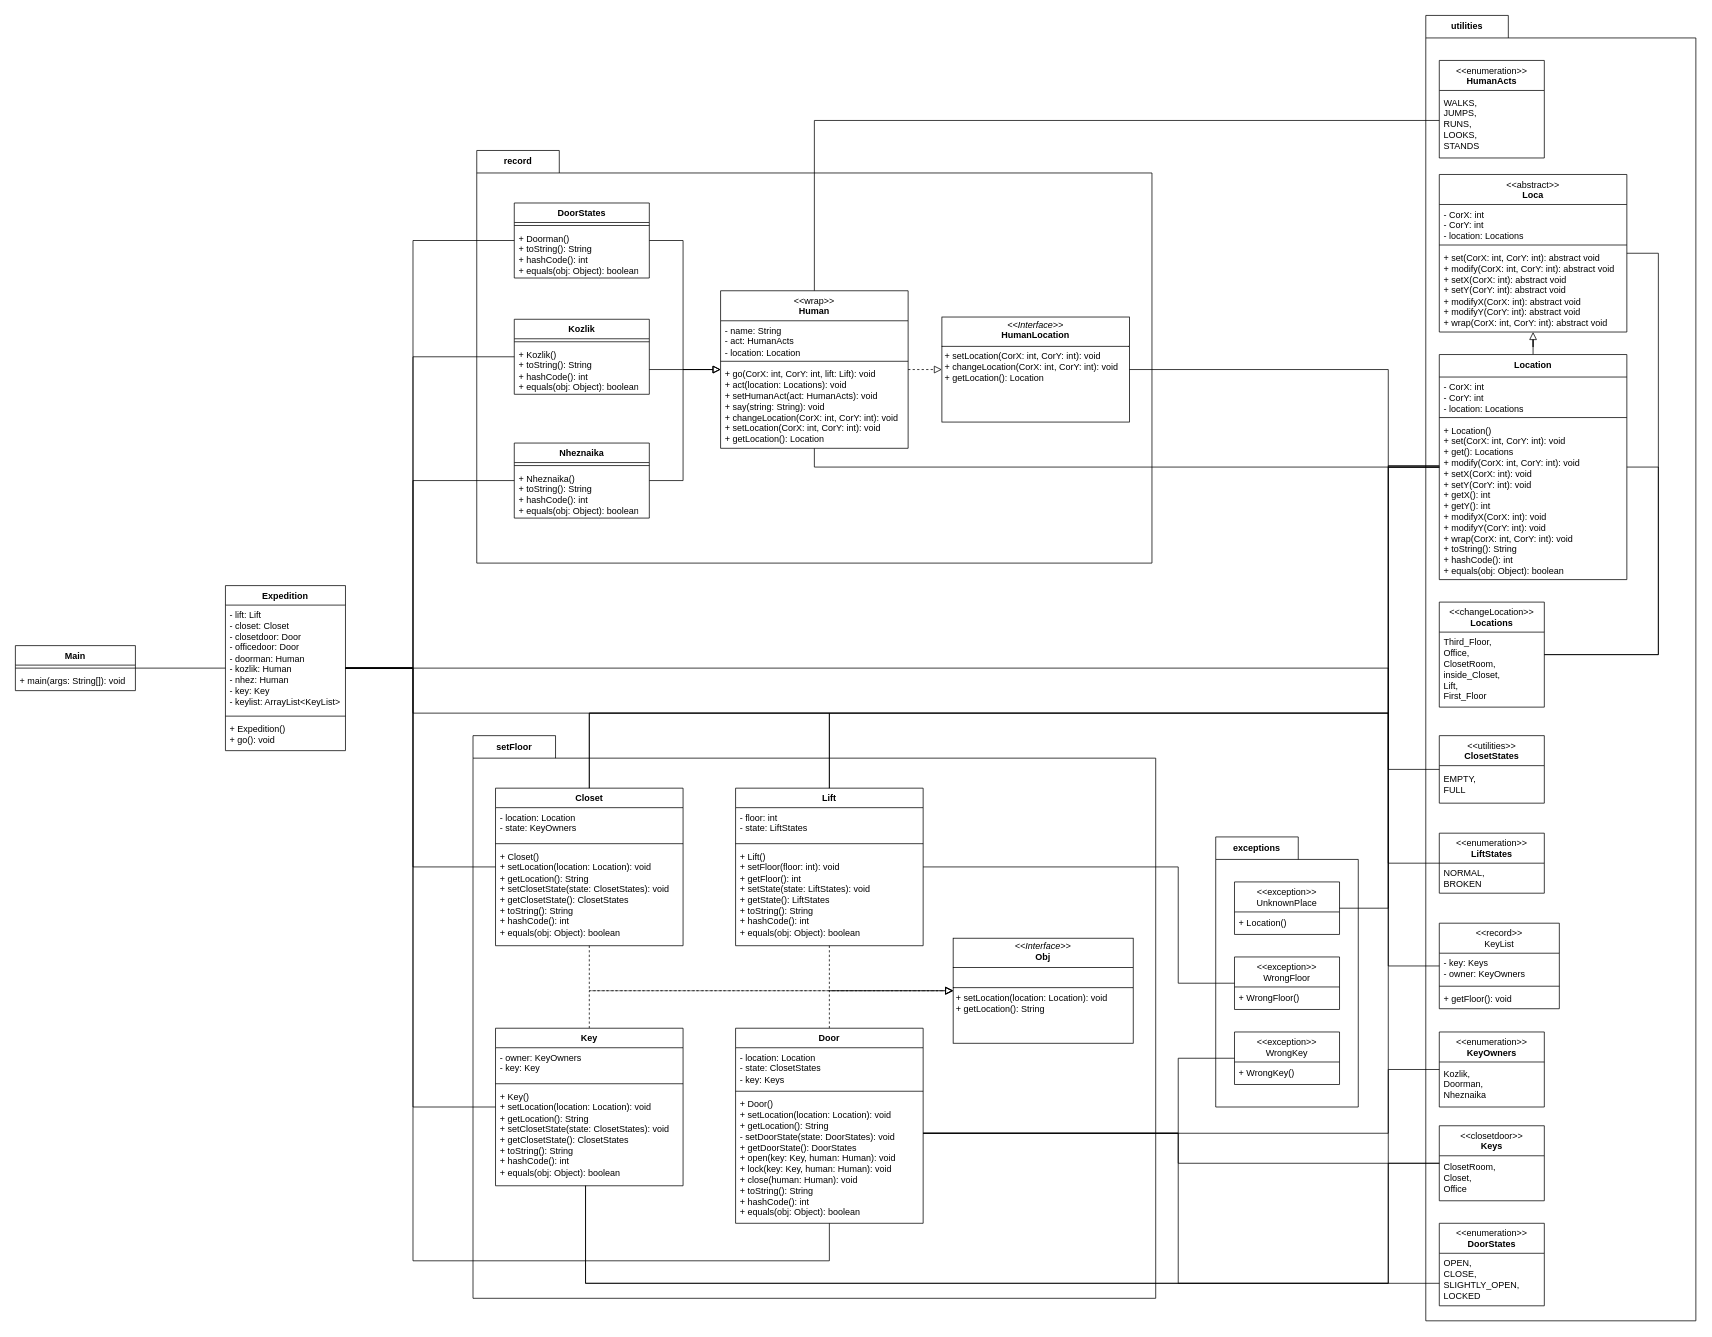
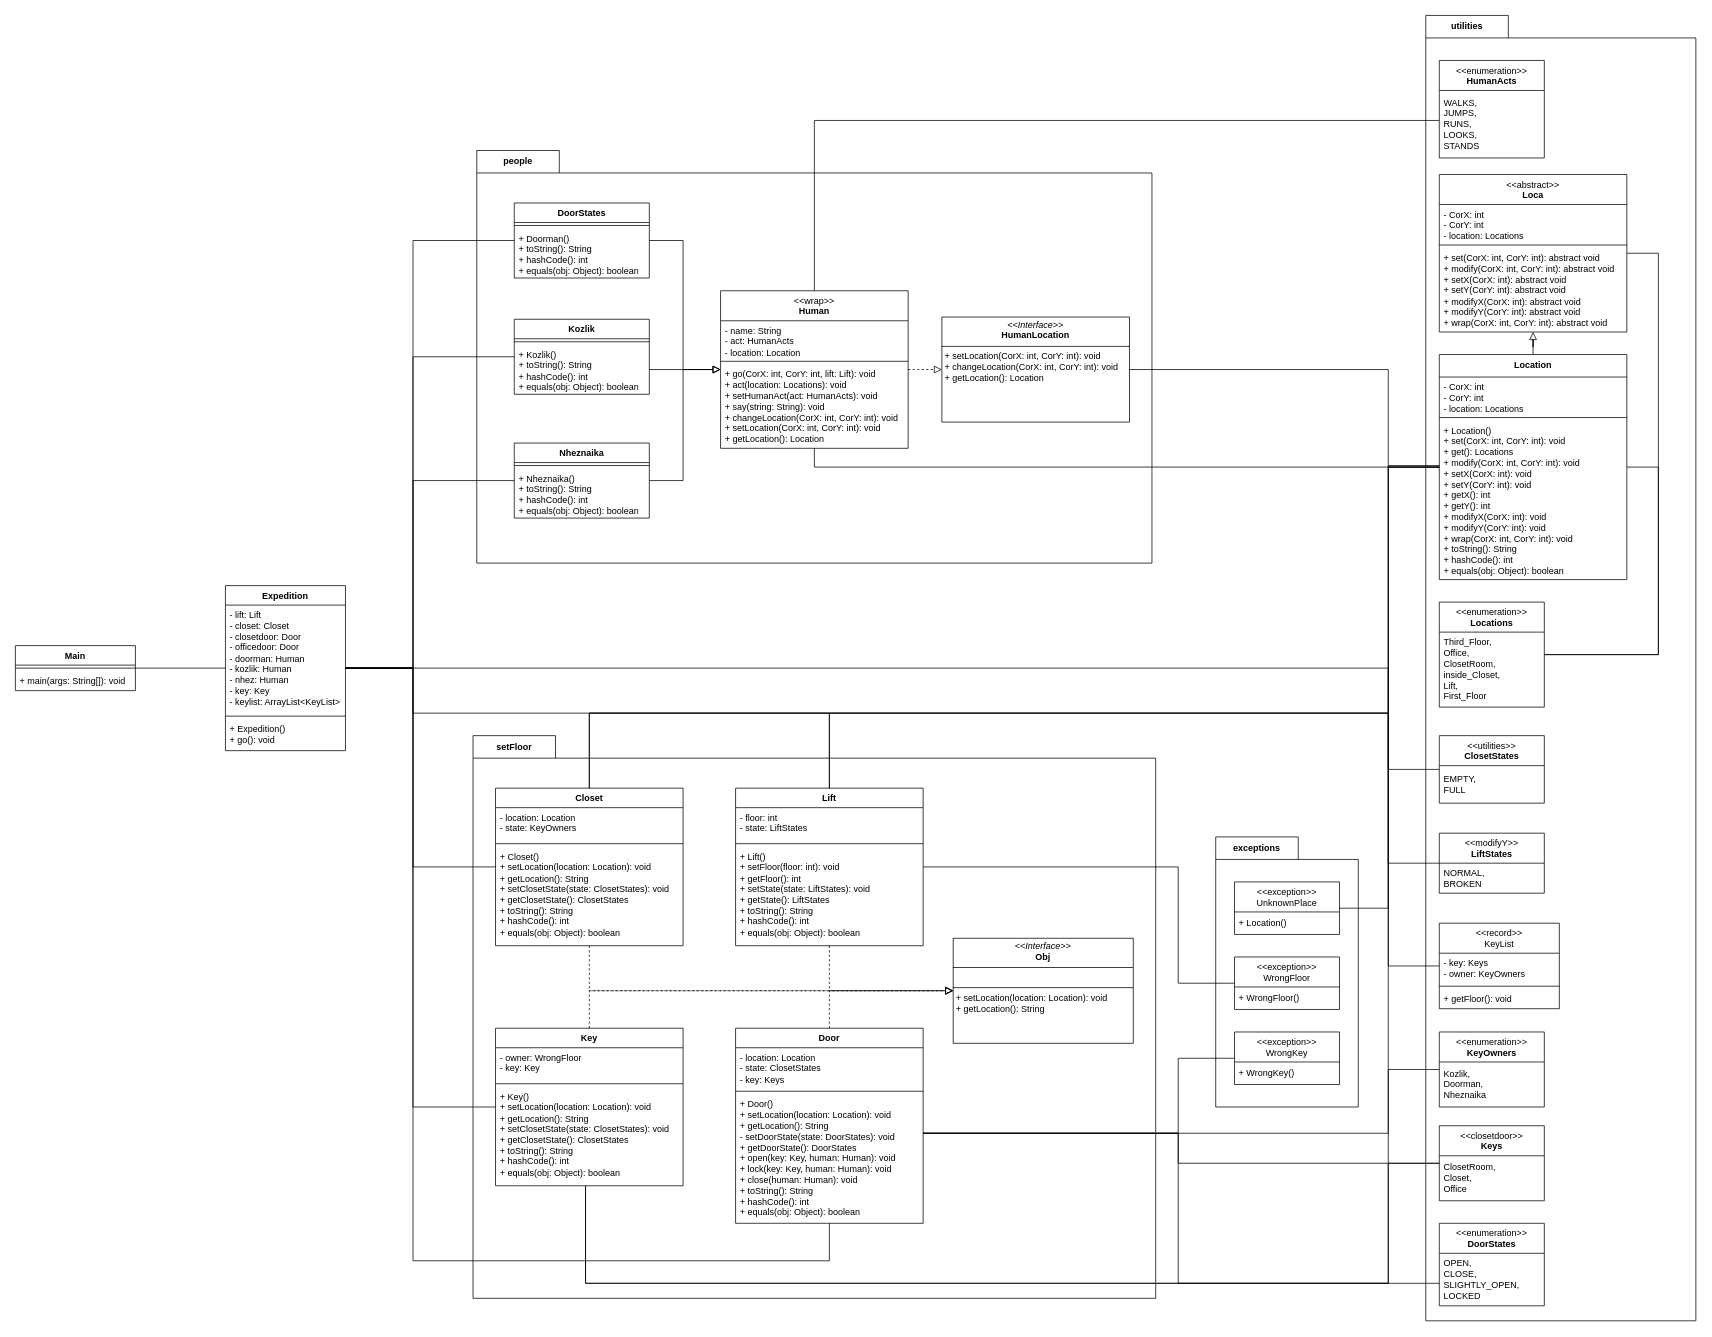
- <mxCell id="36" value="record" style="shape=folder;fontStyle=1;tabWidth=110;tabHeight=30;tabPosition=left;html=1;boundedLbl=1;labelInHeader=1;container=1;collapsible=0;whiteSpace=wrap;" parent="1" vertex="1"><mxGeometry x="635" y="200" width="900" height="550" as="geometry" /></mxCell>
+ <mxCell id="36" value="people" style="shape=folder;fontStyle=1;tabWidth=110;tabHeight=30;tabPosition=left;html=1;boundedLbl=1;labelInHeader=1;container=1;collapsible=0;whiteSpace=wrap;" parent="1" vertex="1"><mxGeometry x="635" y="200" width="900" height="550" as="geometry" /></mxCell>
- <mxCell id="69" value="&amp;lt;&amp;lt;changeLocation&amp;gt;&amp;gt;&lt;br&gt;&lt;b&gt;Locations&lt;/b&gt;" style="swimlane;fontStyle=0;align=center;verticalAlign=top;childLayout=stackLayout;horizontal=1;startSize=40;horizontalStack=0;resizeParent=1;resizeParentMax=0;resizeLast=0;collapsible=0;marginBottom=0;html=1;whiteSpace=wrap;" vertex="1" parent="55"><mxGeometry x="18" y="782" width="140" height="140" as="geometry" /></mxCell>
+ <mxCell id="69" value="&amp;lt;&amp;lt;enumeration&amp;gt;&amp;gt;&lt;br&gt;&lt;b&gt;Locations&lt;/b&gt;" style="swimlane;fontStyle=0;align=center;verticalAlign=top;childLayout=stackLayout;horizontal=1;startSize=40;horizontalStack=0;resizeParent=1;resizeParentMax=0;resizeLast=0;collapsible=0;marginBottom=0;html=1;whiteSpace=wrap;" vertex="1" parent="55"><mxGeometry x="18" y="782" width="140" height="140" as="geometry" /></mxCell>
- <mxCell id="83" value="&amp;lt;&amp;lt;enumeration&amp;gt;&amp;gt;&lt;br&gt;&lt;b&gt;LiftStates&lt;/b&gt;" style="swimlane;fontStyle=0;align=center;verticalAlign=top;childLayout=stackLayout;horizontal=1;startSize=40;horizontalStack=0;resizeParent=1;resizeParentMax=0;resizeLast=0;collapsible=0;marginBottom=0;html=1;whiteSpace=wrap;" vertex="1" parent="55"><mxGeometry x="18" y="1090" width="140" height="80" as="geometry" /></mxCell>
+ <mxCell id="83" value="&amp;lt;&amp;lt;modifyY&amp;gt;&amp;gt;&lt;br&gt;&lt;b&gt;LiftStates&lt;/b&gt;" style="swimlane;fontStyle=0;align=center;verticalAlign=top;childLayout=stackLayout;horizontal=1;startSize=40;horizontalStack=0;resizeParent=1;resizeParentMax=0;resizeLast=0;collapsible=0;marginBottom=0;html=1;whiteSpace=wrap;" vertex="1" parent="55"><mxGeometry x="18" y="1090" width="140" height="80" as="geometry" /></mxCell>
- <mxCell id="22" value="- owner: KeyOwners&lt;div&gt;- key: Key&lt;/div&gt;" style="text;strokeColor=none;fillColor=none;align=left;verticalAlign=top;spacingLeft=4;spacingRight=4;overflow=hidden;rotatable=0;points=[[0,0.5],[1,0.5]];portConstraint=eastwest;whiteSpace=wrap;html=1;" vertex="1" parent="21"><mxGeometry y="26" width="250" height="44" as="geometry" /></mxCell>
+ <mxCell id="22" value="- owner: WrongFloor&lt;div&gt;- key: Key&lt;/div&gt;" style="text;strokeColor=none;fillColor=none;align=left;verticalAlign=top;spacingLeft=4;spacingRight=4;overflow=hidden;rotatable=0;points=[[0,0.5],[1,0.5]];portConstraint=eastwest;whiteSpace=wrap;html=1;" vertex="1" parent="21"><mxGeometry y="26" width="250" height="44" as="geometry" /></mxCell>
